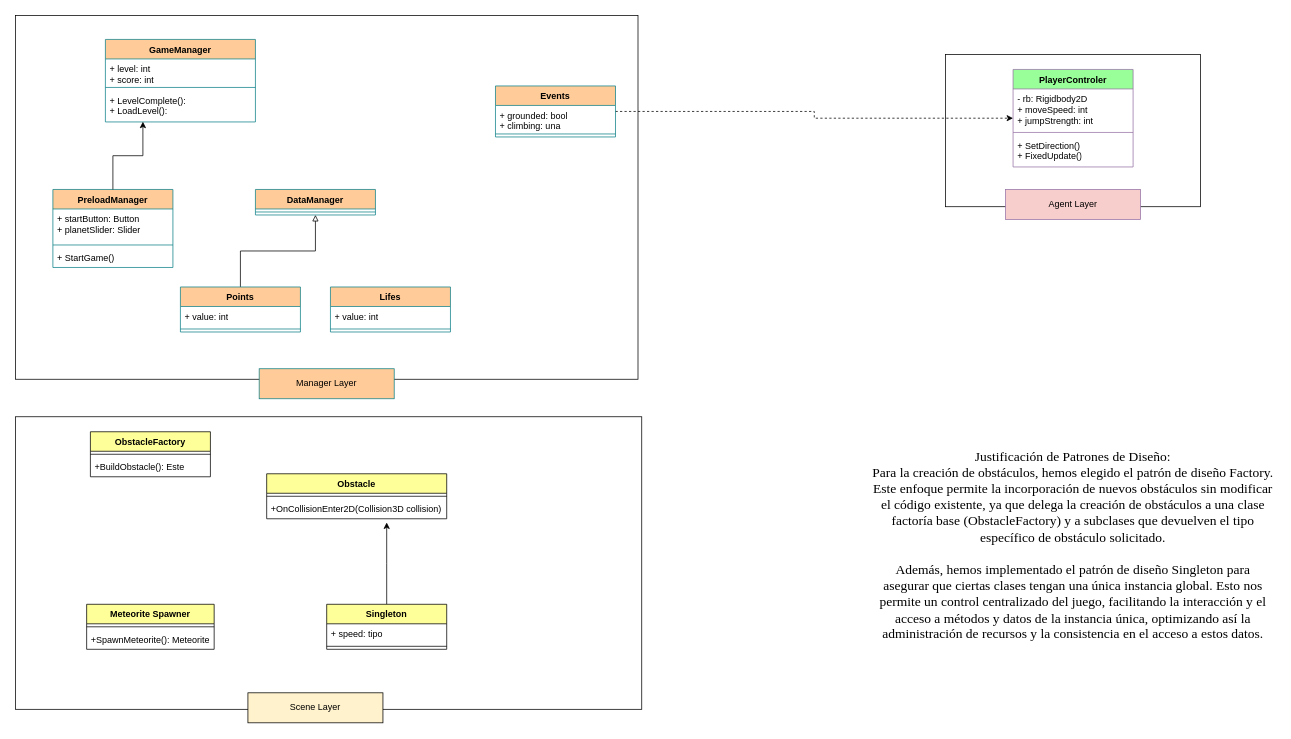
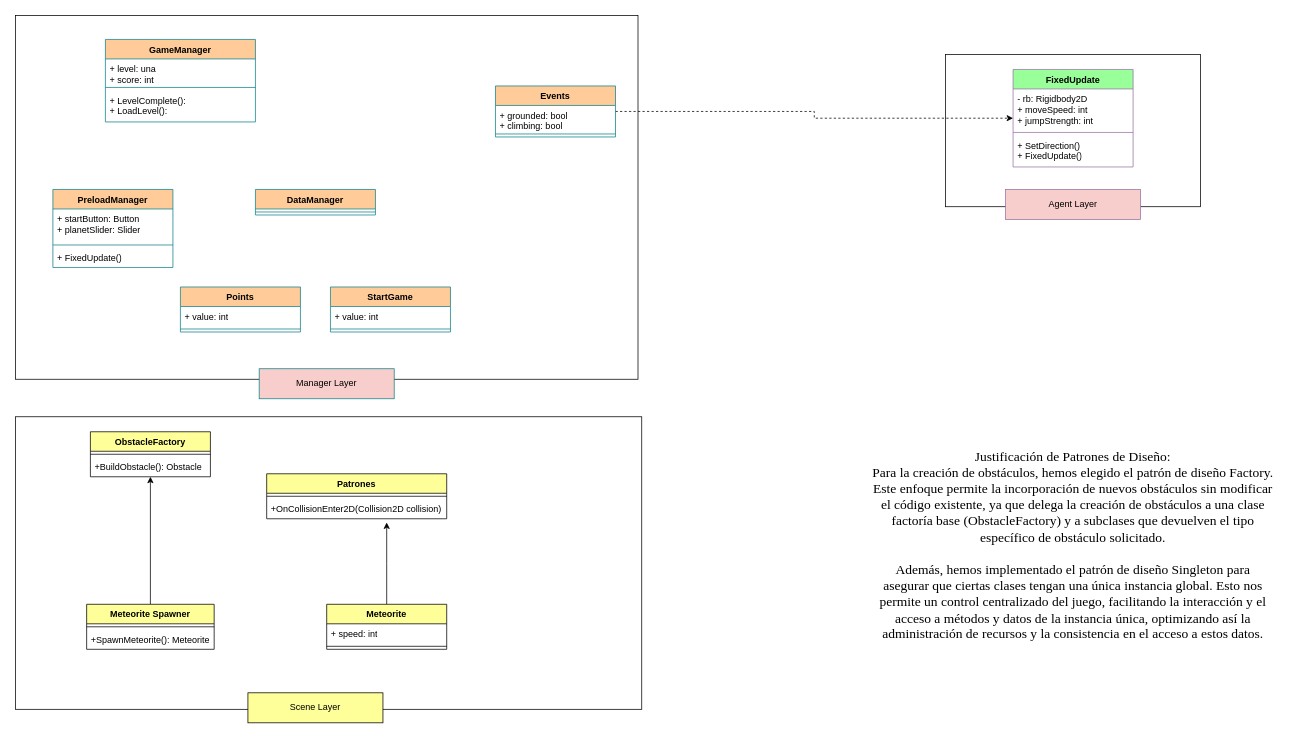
- <mxCell id="30" value="+ level: int&lt;div&gt;+ score: int&lt;/div&gt;" style="text;strokeColor=none;fillColor=none;align=left;verticalAlign=top;spacingLeft=4;spacingRight=4;overflow=hidden;rotatable=0;points=[[0,0.5],[1,0.5]];portConstraint=eastwest;whiteSpace=wrap;html=1;" parent="29" vertex="1"><mxGeometry y="26" width="200" height="34" as="geometry" /></mxCell>
+ <mxCell id="30" value="+ level: una&lt;div&gt;+ score: int&lt;/div&gt;" style="text;strokeColor=none;fillColor=none;align=left;verticalAlign=top;spacingLeft=4;spacingRight=4;overflow=hidden;rotatable=0;points=[[0,0.5],[1,0.5]];portConstraint=eastwest;whiteSpace=wrap;html=1;" parent="29" vertex="1"><mxGeometry y="26" width="200" height="34" as="geometry" /></mxCell>
- <mxCell id="12" value="PlayerControler" style="swimlane;fontStyle=1;align=center;verticalAlign=top;childLayout=stackLayout;horizontal=1;startSize=26;horizontalStack=0;resizeParent=1;resizeParentMax=0;resizeLast=0;collapsible=1;marginBottom=0;whiteSpace=wrap;html=1;fillColor=#99FF99;strokeColor=#9673a6;" parent="1" vertex="1"><mxGeometry x="1350" y="92" width="160" height="130" as="geometry" /></mxCell>
+ <mxCell id="12" value="FixedUpdate" style="swimlane;fontStyle=1;align=center;verticalAlign=top;childLayout=stackLayout;horizontal=1;startSize=26;horizontalStack=0;resizeParent=1;resizeParentMax=0;resizeLast=0;collapsible=1;marginBottom=0;whiteSpace=wrap;html=1;fillColor=#99FF99;strokeColor=#9673a6;" parent="1" vertex="1"><mxGeometry x="1350" y="92" width="160" height="130" as="geometry" /></mxCell>
- <mxCell id="18" value="+ grounded: bool&lt;div&gt;+ climbing: una&lt;/div&gt;" style="text;strokeColor=none;fillColor=none;align=left;verticalAlign=top;spacingLeft=4;spacingRight=4;overflow=hidden;rotatable=0;points=[[0,0.5],[1,0.5]];portConstraint=eastwest;whiteSpace=wrap;html=1;" parent="17" vertex="1"><mxGeometry y="26" width="160" height="34" as="geometry" /></mxCell>
+ <mxCell id="18" value="+ grounded: bool&lt;div&gt;+ climbing: bool&lt;/div&gt;" style="text;strokeColor=none;fillColor=none;align=left;verticalAlign=top;spacingLeft=4;spacingRight=4;overflow=hidden;rotatable=0;points=[[0,0.5],[1,0.5]];portConstraint=eastwest;whiteSpace=wrap;html=1;" parent="17" vertex="1"><mxGeometry y="26" width="160" height="34" as="geometry" /></mxCell>
- <mxCell id="48" style="edgeStyle=orthogonalEdgeStyle;rounded=0;orthogonalLoop=1;jettySize=auto;html=1;entryX=0.25;entryY=0.992;entryDx=0;entryDy=0;entryPerimeter=0;" edge="1" parent="1" source="24" target="32"><mxGeometry relative="1" as="geometry" /></mxCell>
- <mxCell id="27" value="+&amp;nbsp;StartGame()" style="text;strokeColor=none;fillColor=none;align=left;verticalAlign=top;spacingLeft=4;spacingRight=4;overflow=hidden;rotatable=0;points=[[0,0.5],[1,0.5]];portConstraint=eastwest;whiteSpace=wrap;html=1;" parent="24" vertex="1"><mxGeometry y="78" width="160" height="26" as="geometry" /></mxCell>
+ <mxCell id="27" value="+&amp;nbsp;FixedUpdate()" style="text;strokeColor=none;fillColor=none;align=left;verticalAlign=top;spacingLeft=4;spacingRight=4;overflow=hidden;rotatable=0;points=[[0,0.5],[1,0.5]];portConstraint=eastwest;whiteSpace=wrap;html=1;" parent="24" vertex="1"><mxGeometry y="78" width="160" height="26" as="geometry" /></mxCell>
- <mxCell id="38" style="edgeStyle=orthogonalEdgeStyle;rounded=0;orthogonalLoop=1;jettySize=auto;html=1;endArrow=block;endFill=0;" edge="1" parent="1" source="39" target="22"><mxGeometry relative="1" as="geometry" /></mxCell>
- <mxCell id="42" value="Lifes" style="swimlane;fontStyle=1;align=center;verticalAlign=top;childLayout=stackLayout;horizontal=1;startSize=26;horizontalStack=0;resizeParent=1;resizeParentMax=0;resizeLast=0;collapsible=1;marginBottom=0;whiteSpace=wrap;html=1;fillColor=#FFCC99;strokeColor=#0e8088;" parent="1" vertex="1"><mxGeometry x="440" y="382" width="160" height="60" as="geometry" /></mxCell>
+ <mxCell id="42" value="StartGame" style="swimlane;fontStyle=1;align=center;verticalAlign=top;childLayout=stackLayout;horizontal=1;startSize=26;horizontalStack=0;resizeParent=1;resizeParentMax=0;resizeLast=0;collapsible=1;marginBottom=0;whiteSpace=wrap;html=1;fillColor=#FFCC99;strokeColor=#0e8088;" parent="1" vertex="1"><mxGeometry x="440" y="382" width="160" height="60" as="geometry" /></mxCell>
- <mxCell id="33" value="Manager Layer" style="html=1;whiteSpace=wrap;fillColor=#FFCC99;strokeColor=#0e8088;" parent="1" vertex="1"><mxGeometry x="345" y="491" width="180" height="40" as="geometry" /></mxCell>
+ <mxCell id="33" value="Manager Layer" style="html=1;whiteSpace=wrap;fillColor=#f8cecc;strokeColor=#0e8088;" parent="1" vertex="1"><mxGeometry x="345" y="491" width="180" height="40" as="geometry" /></mxCell>
- <mxCell id="11" value="+BuildObstacle(): Este" style="text;strokeColor=none;fillColor=none;align=left;verticalAlign=top;spacingLeft=4;spacingRight=4;overflow=hidden;rotatable=0;points=[[0,0.5],[1,0.5]];portConstraint=eastwest;whiteSpace=wrap;html=1;" parent="9" vertex="1"><mxGeometry y="34" width="160" height="26" as="geometry" /></mxCell>
+ <mxCell id="11" value="+BuildObstacle(): Obstacle" style="text;strokeColor=none;fillColor=none;align=left;verticalAlign=top;spacingLeft=4;spacingRight=4;overflow=hidden;rotatable=0;points=[[0,0.5],[1,0.5]];portConstraint=eastwest;whiteSpace=wrap;html=1;" parent="9" vertex="1"><mxGeometry y="34" width="160" height="26" as="geometry" /></mxCell>
- <mxCell id="6" value="Obstacle" style="swimlane;fontStyle=1;align=center;verticalAlign=top;childLayout=stackLayout;horizontal=1;startSize=26;horizontalStack=0;resizeParent=1;resizeParentMax=0;resizeLast=0;collapsible=1;marginBottom=0;whiteSpace=wrap;html=1;fillColor=#FFFF99;" parent="1" vertex="1"><mxGeometry x="355" y="631" width="240" height="60" as="geometry" /></mxCell>
+ <mxCell id="6" value="Patrones" style="swimlane;fontStyle=1;align=center;verticalAlign=top;childLayout=stackLayout;horizontal=1;startSize=26;horizontalStack=0;resizeParent=1;resizeParentMax=0;resizeLast=0;collapsible=1;marginBottom=0;whiteSpace=wrap;html=1;fillColor=#FFFF99;" parent="1" vertex="1"><mxGeometry x="355" y="631" width="240" height="60" as="geometry" /></mxCell>
- <mxCell id="8" value="+OnCollisionEnter2D(Collision3D collision)" style="text;strokeColor=none;fillColor=none;align=left;verticalAlign=top;spacingLeft=4;spacingRight=4;overflow=hidden;rotatable=0;points=[[0,0.5],[1,0.5]];portConstraint=eastwest;whiteSpace=wrap;html=1;" parent="6" vertex="1"><mxGeometry y="34" width="240" height="26" as="geometry" /></mxCell>
+ <mxCell id="8" value="+OnCollisionEnter2D(Collision2D collision)" style="text;strokeColor=none;fillColor=none;align=left;verticalAlign=top;spacingLeft=4;spacingRight=4;overflow=hidden;rotatable=0;points=[[0,0.5],[1,0.5]];portConstraint=eastwest;whiteSpace=wrap;html=1;" parent="6" vertex="1"><mxGeometry y="34" width="240" height="26" as="geometry" /></mxCell>
+ <mxCell id="34" style="edgeStyle=orthogonalEdgeStyle;rounded=0;orthogonalLoop=1;jettySize=auto;html=1;" edge="1" parent="1" source="35" target="9"><mxGeometry relative="1" as="geometry" /></mxCell>
- <mxCell id="45" value="Singleton" style="swimlane;fontStyle=1;align=center;verticalAlign=top;childLayout=stackLayout;horizontal=1;startSize=26;horizontalStack=0;resizeParent=1;resizeParentMax=0;resizeLast=0;collapsible=1;marginBottom=0;whiteSpace=wrap;html=1;fillColor=#FFFF99;" vertex="1" parent="1"><mxGeometry x="435" y="805" width="160" height="60" as="geometry" /></mxCell>
+ <mxCell id="45" value="Meteorite" style="swimlane;fontStyle=1;align=center;verticalAlign=top;childLayout=stackLayout;horizontal=1;startSize=26;horizontalStack=0;resizeParent=1;resizeParentMax=0;resizeLast=0;collapsible=1;marginBottom=0;whiteSpace=wrap;html=1;fillColor=#FFFF99;" vertex="1" parent="1"><mxGeometry x="435" y="805" width="160" height="60" as="geometry" /></mxCell>
- <mxCell id="46" value="+ speed: tipo" style="text;strokeColor=none;fillColor=none;align=left;verticalAlign=top;spacingLeft=4;spacingRight=4;overflow=hidden;rotatable=0;points=[[0,0.5],[1,0.5]];portConstraint=eastwest;whiteSpace=wrap;html=1;" vertex="1" parent="45"><mxGeometry y="26" width="160" height="26" as="geometry" /></mxCell>
+ <mxCell id="46" value="+ speed: int" style="text;strokeColor=none;fillColor=none;align=left;verticalAlign=top;spacingLeft=4;spacingRight=4;overflow=hidden;rotatable=0;points=[[0,0.5],[1,0.5]];portConstraint=eastwest;whiteSpace=wrap;html=1;" vertex="1" parent="45"><mxGeometry y="26" width="160" height="26" as="geometry" /></mxCell>
- <mxCell id="21" value="Scene Layer" style="html=1;whiteSpace=wrap;fillColor=#fff2cc;" parent="1" vertex="1"><mxGeometry x="330" y="923" width="180" height="40" as="geometry" /></mxCell>
+ <mxCell id="21" value="Scene Layer" style="html=1;whiteSpace=wrap;fillColor=#FFFF99;" parent="1" vertex="1"><mxGeometry x="330" y="923" width="180" height="40" as="geometry" /></mxCell>
